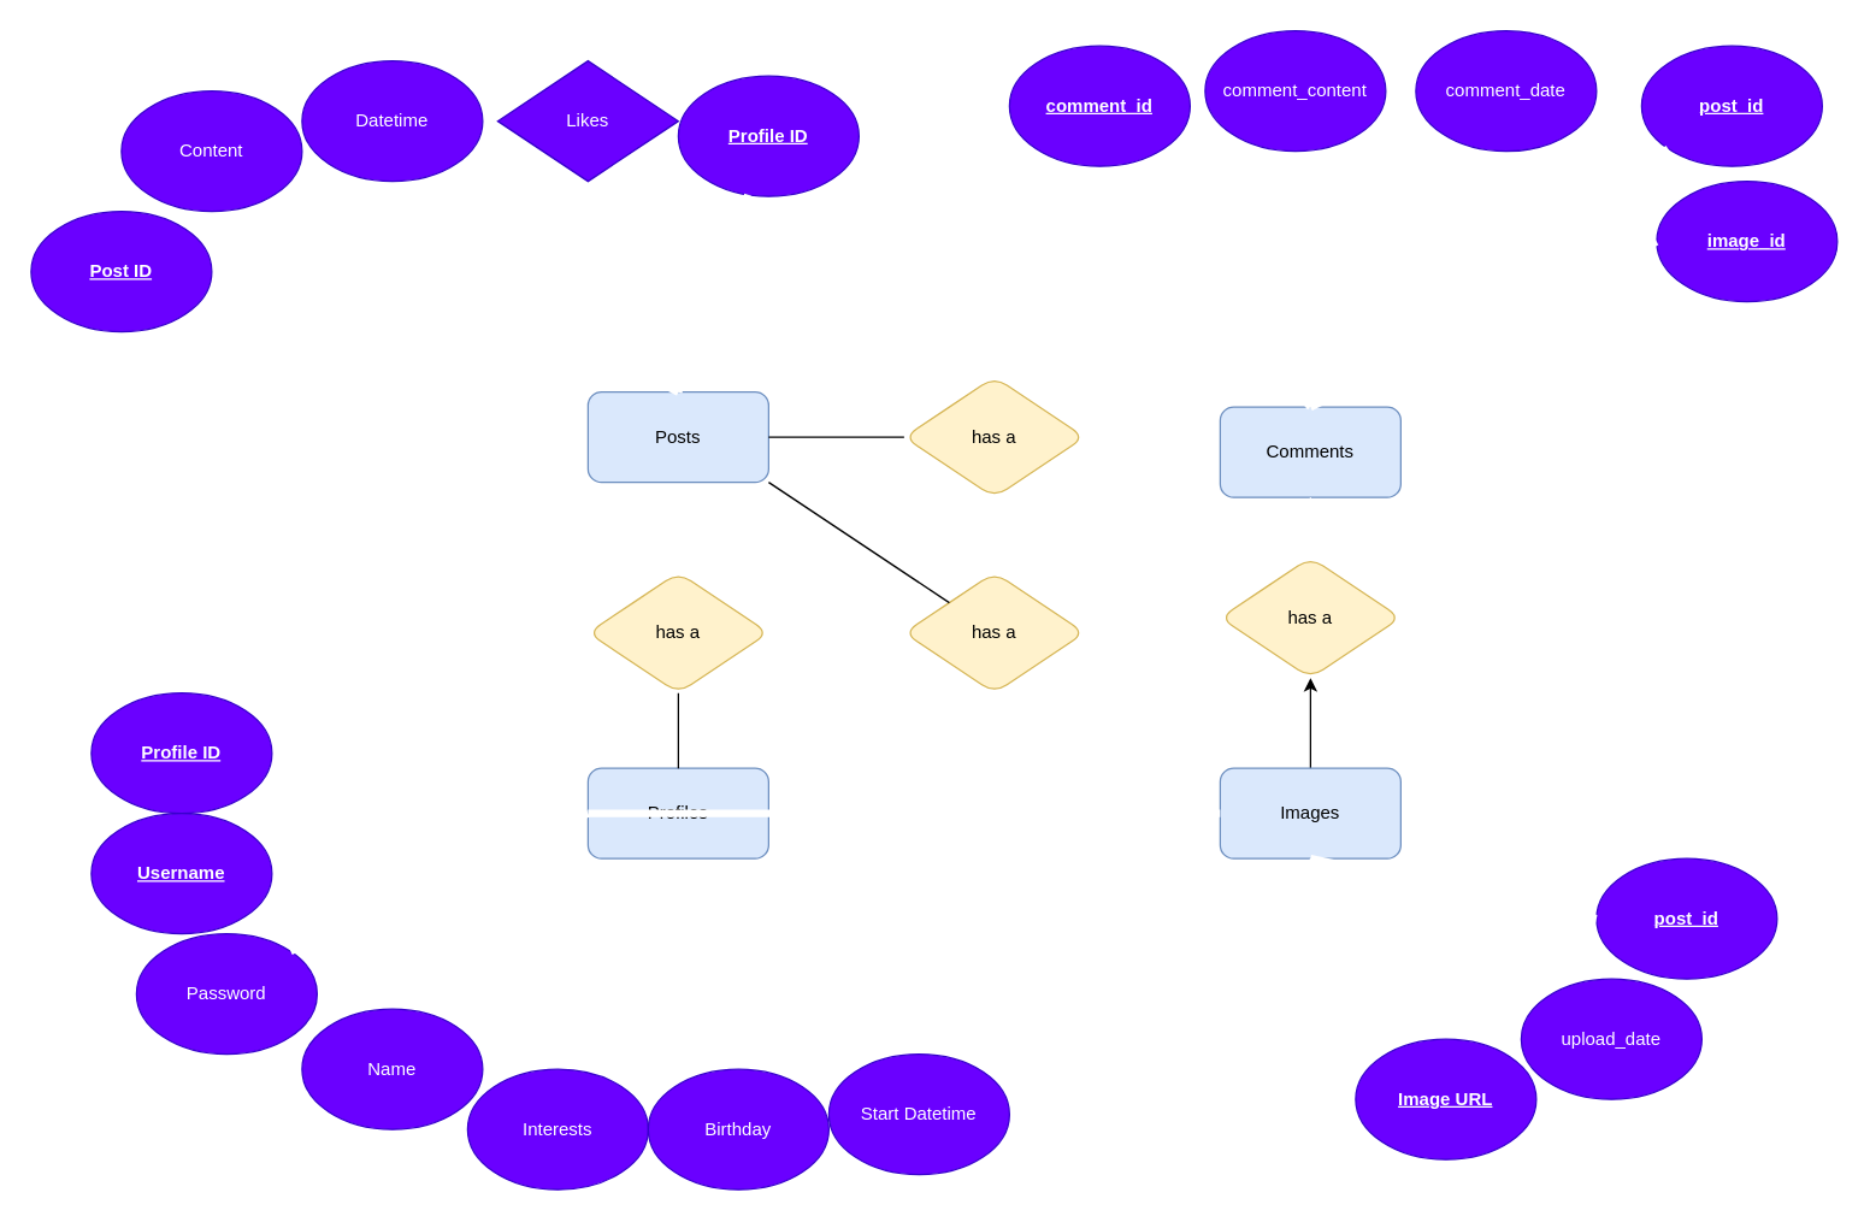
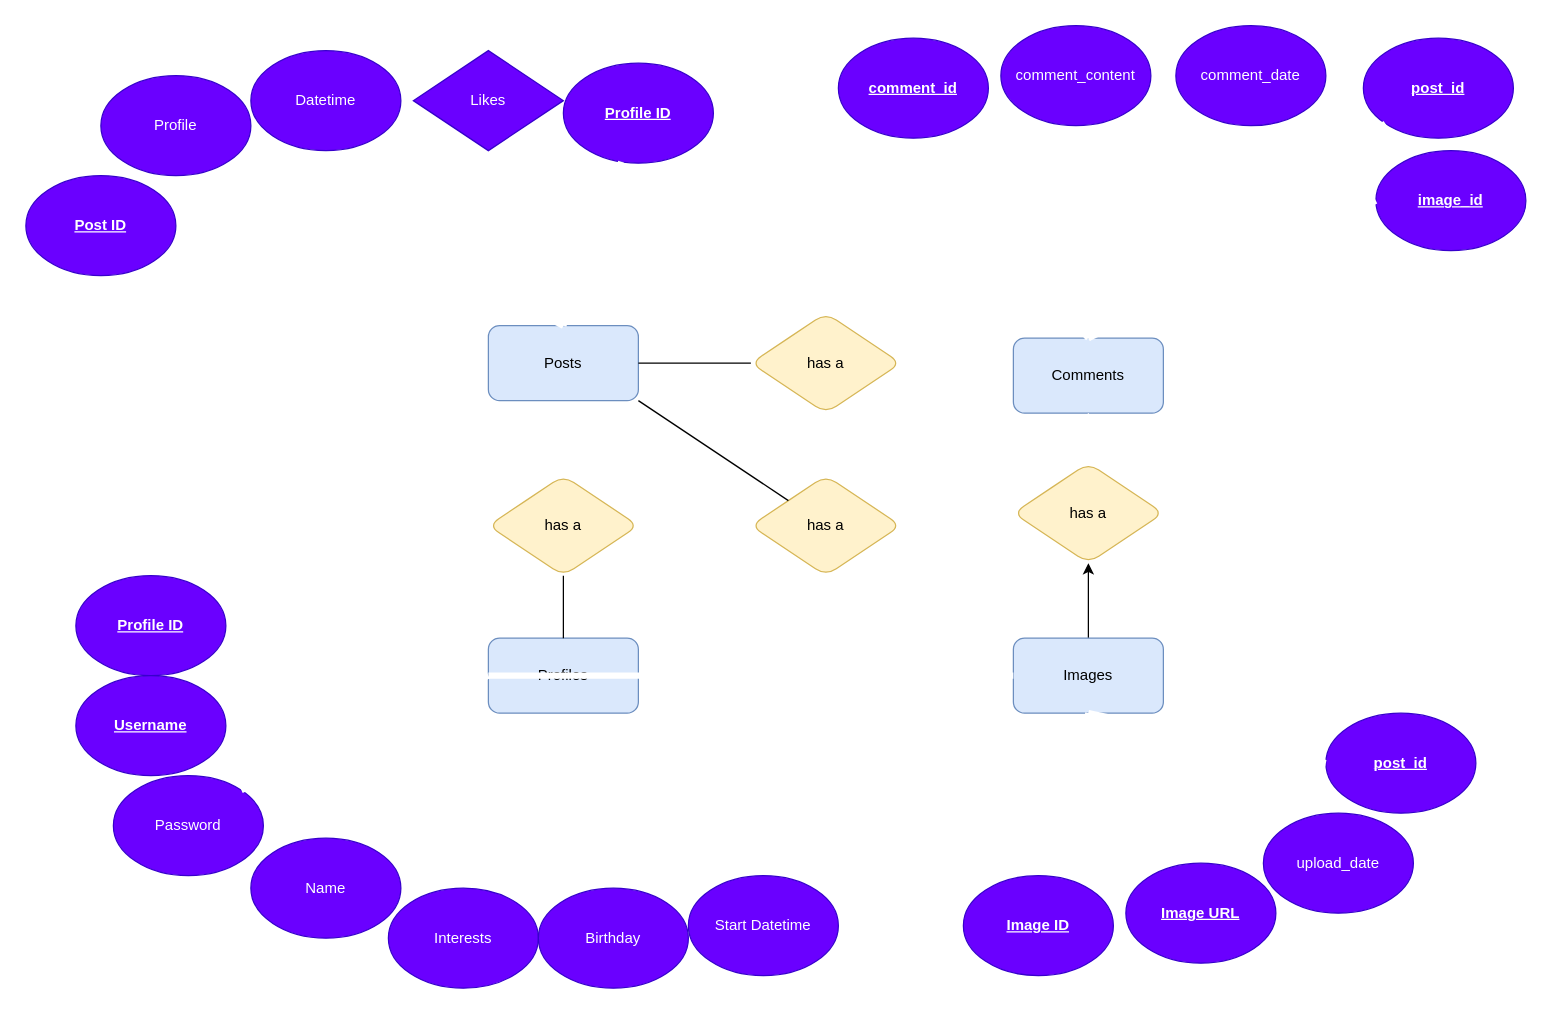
- <mxCell id="30" value="Content" style="ellipse;whiteSpace=wrap;html=1;fillColor=#6a00ff;fontColor=#ffffff;strokeColor=#3700CC;rounded=1;" parent="1" vertex="1"><mxGeometry x="80" y="60" width="120" height="80" as="geometry" /></mxCell>
+ <mxCell id="30" value="Profile" style="ellipse;whiteSpace=wrap;html=1;fillColor=#6a00ff;fontColor=#ffffff;strokeColor=#3700CC;rounded=1;" parent="1" vertex="1"><mxGeometry x="80" y="60" width="120" height="80" as="geometry" /></mxCell>
+ <mxCell id="33" style="html=1;exitX=0.5;exitY=1;exitDx=0;exitDy=0;entryX=0.5;entryY=0;entryDx=0;entryDy=0;strokeWidth=5;endArrow=none;endFill=0;fillColor=#008a00;strokeColor=#FFFFFF;" parent="1" source="16" target="35" edge="1"><mxGeometry relative="1" as="geometry"><mxPoint x="1050" y="670" as="sourcePoint" /></mxGeometry></mxCell>
+ <mxCell id="35" value="Image ID" style="ellipse;whiteSpace=wrap;html=1;fillColor=#6a00ff;fontColor=#ffffff;strokeColor=#3700CC;rounded=1;fontStyle=5" parent="1" vertex="1"><mxGeometry x="770" y="700" width="120" height="80" as="geometry" /></mxCell>
